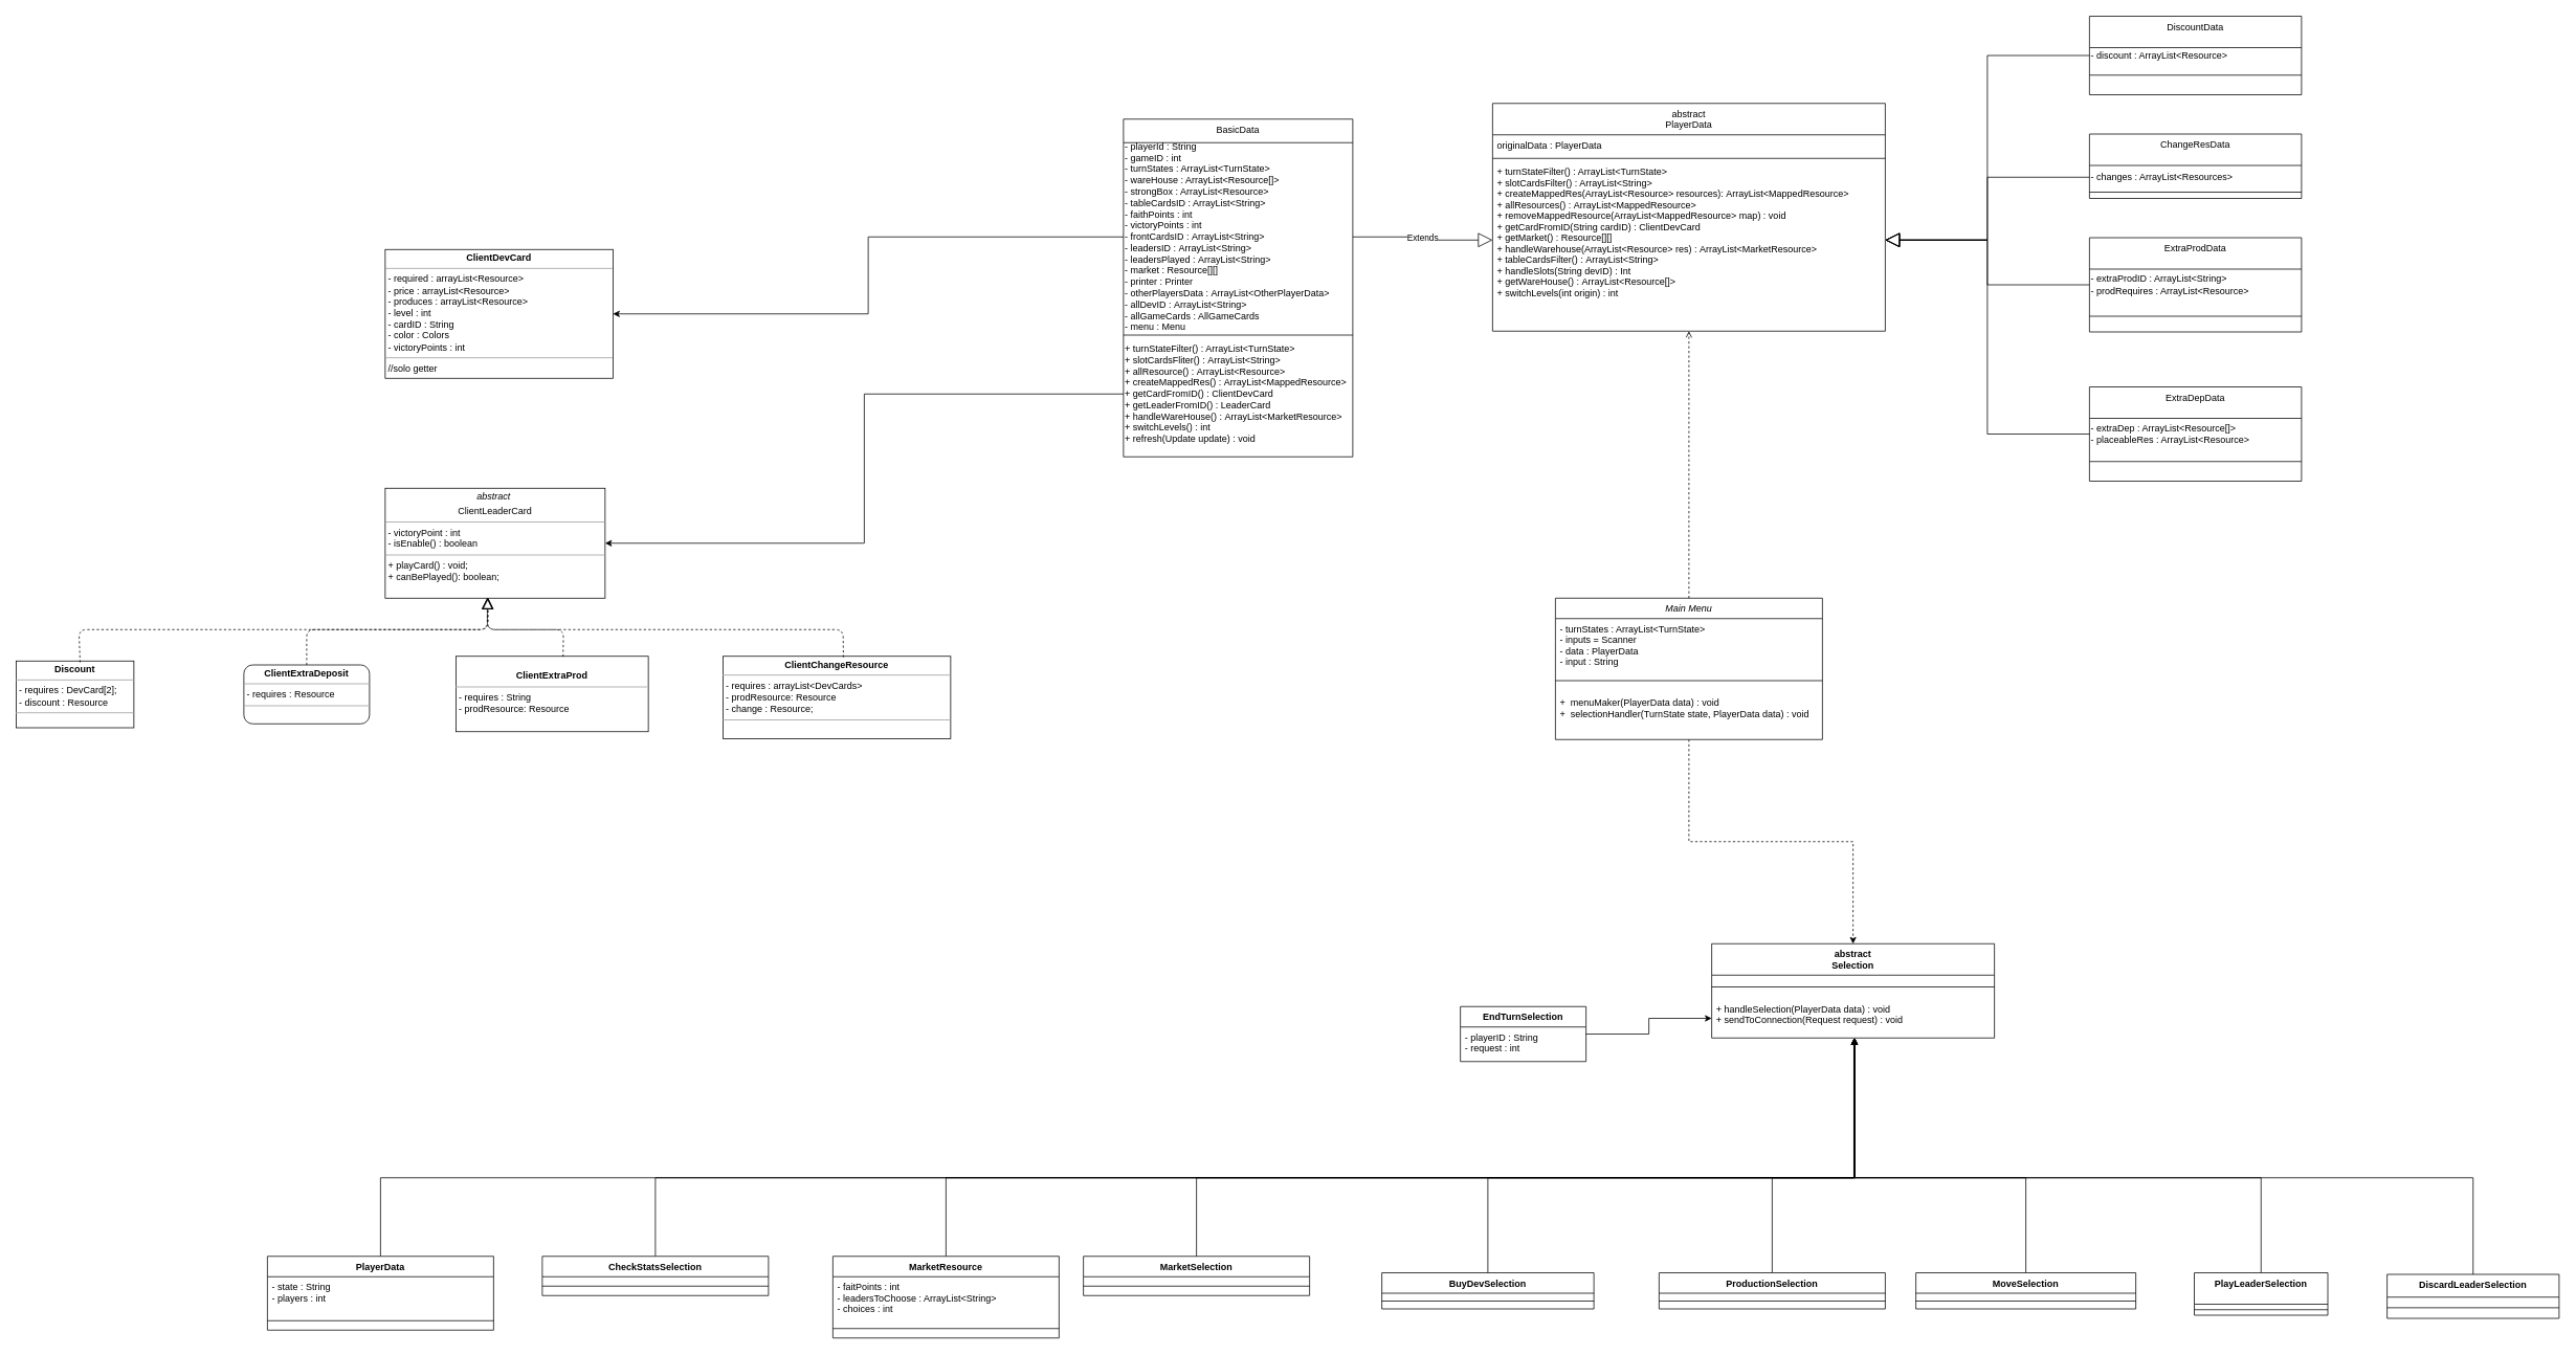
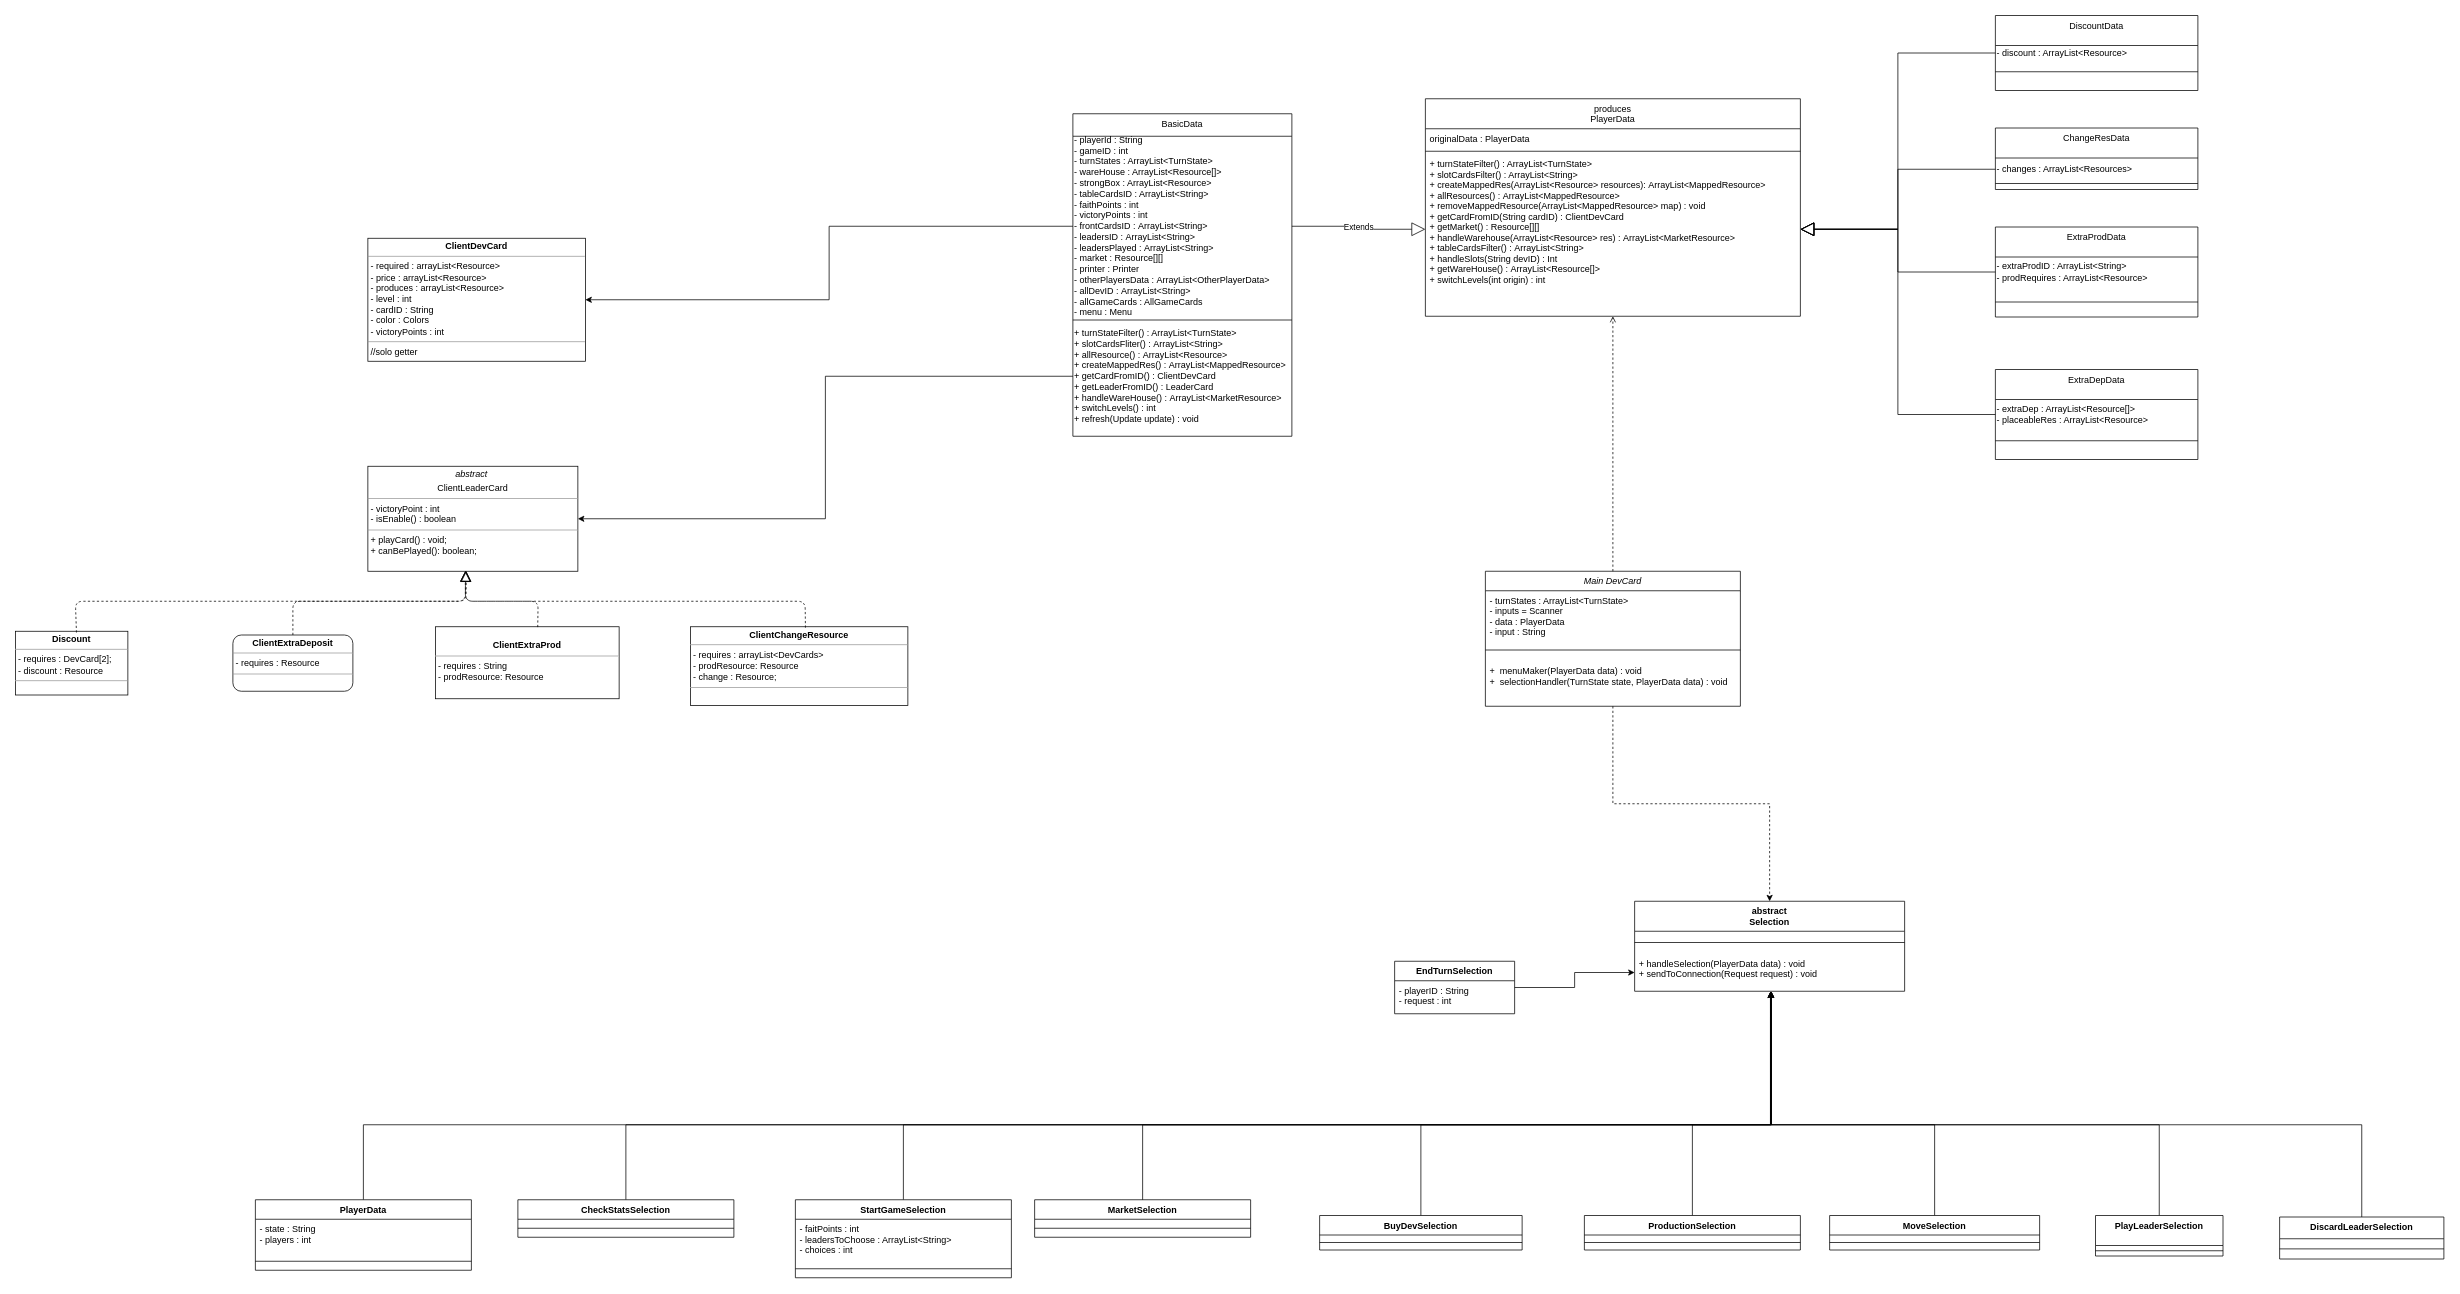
- <mxCell id="7" value="abstract&#10;PlayerData" style="swimlane;fontStyle=0;align=center;verticalAlign=top;childLayout=stackLayout;horizontal=1;startSize=40;horizontalStack=0;resizeParent=1;resizeLast=0;collapsible=1;marginBottom=0;rounded=0;shadow=0;strokeWidth=1;" parent="1" vertex="1"><mxGeometry x="1900" y="131" width="500" height="290" as="geometry"><mxRectangle x="550" y="140" width="160" height="26" as="alternateBounds" /></mxGeometry></mxCell>
+ <mxCell id="7" value="produces&#10;PlayerData" style="swimlane;fontStyle=0;align=center;verticalAlign=top;childLayout=stackLayout;horizontal=1;startSize=40;horizontalStack=0;resizeParent=1;resizeLast=0;collapsible=1;marginBottom=0;rounded=0;shadow=0;strokeWidth=1;" parent="1" vertex="1"><mxGeometry x="1900" y="131" width="500" height="290" as="geometry"><mxRectangle x="550" y="140" width="160" height="26" as="alternateBounds" /></mxGeometry></mxCell>
- <mxCell id="3" value="Main Menu" style="swimlane;fontStyle=2;align=center;verticalAlign=top;childLayout=stackLayout;horizontal=1;startSize=26;horizontalStack=0;resizeParent=1;resizeLast=0;collapsible=1;marginBottom=0;rounded=0;shadow=0;strokeWidth=1;" parent="1" vertex="1"><mxGeometry x="1980" y="761" width="340" height="180" as="geometry"><mxRectangle x="230" y="140" width="160" height="26" as="alternateBounds" /></mxGeometry></mxCell>
+ <mxCell id="3" value="Main DevCard" style="swimlane;fontStyle=2;align=center;verticalAlign=top;childLayout=stackLayout;horizontal=1;startSize=26;horizontalStack=0;resizeParent=1;resizeLast=0;collapsible=1;marginBottom=0;rounded=0;shadow=0;strokeWidth=1;" parent="1" vertex="1"><mxGeometry x="1980" y="761" width="340" height="180" as="geometry"><mxRectangle x="230" y="140" width="160" height="26" as="alternateBounds" /></mxGeometry></mxCell>
- <mxCell id="59" value="MarketResource" style="swimlane;fontStyle=1;align=center;verticalAlign=top;childLayout=stackLayout;horizontal=1;startSize=26;horizontalStack=0;resizeParent=1;resizeParentMax=0;resizeLast=0;collapsible=1;marginBottom=0;" parent="1" vertex="1"><mxGeometry x="1060" y="1599" width="288" height="104" as="geometry" /></mxCell>
+ <mxCell id="59" value="StartGameSelection" style="swimlane;fontStyle=1;align=center;verticalAlign=top;childLayout=stackLayout;horizontal=1;startSize=26;horizontalStack=0;resizeParent=1;resizeParentMax=0;resizeLast=0;collapsible=1;marginBottom=0;" parent="1" vertex="1"><mxGeometry x="1060" y="1599" width="288" height="104" as="geometry" /></mxCell>
